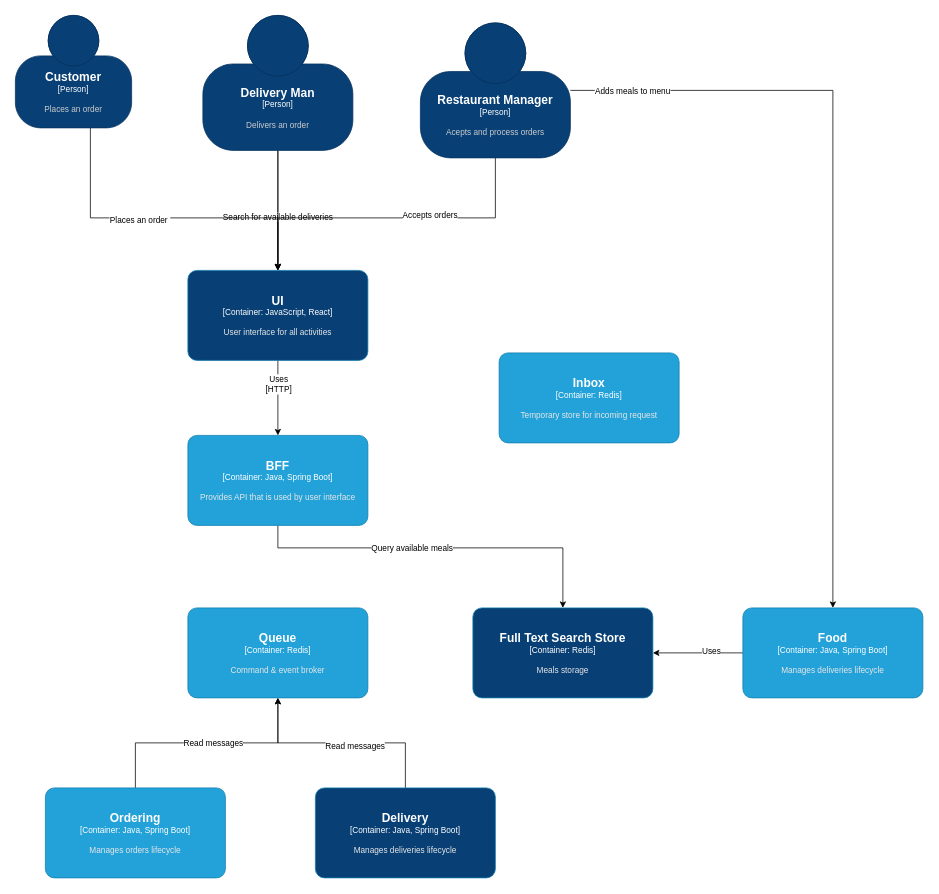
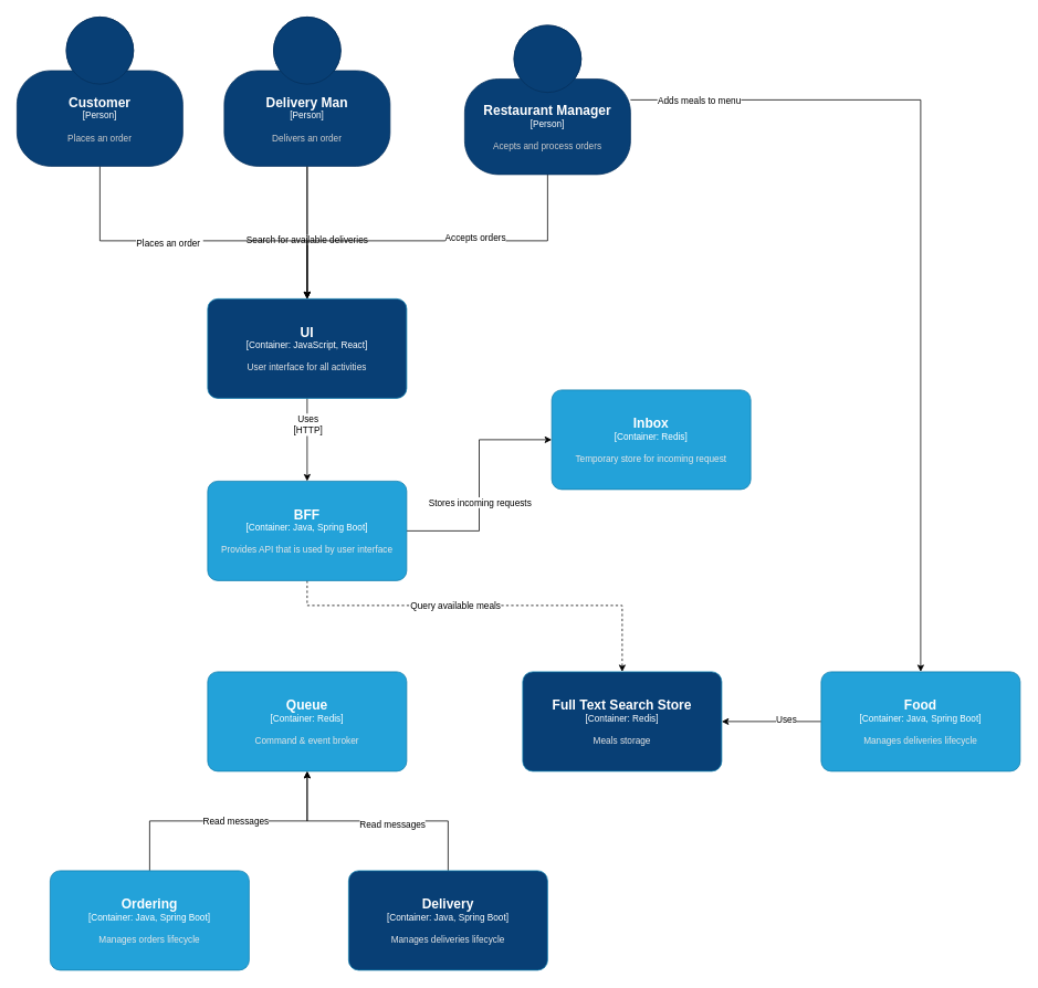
- <mxCell id="6" value="&lt;font style=&quot;font-size: 16px&quot;&gt;&lt;b&gt;Customer&lt;/b&gt;&lt;/font&gt;&lt;div&gt;[Person]&lt;/div&gt;&lt;br&gt;&lt;div&gt;&lt;font style=&quot;font-size: 11px&quot;&gt;&lt;font color=&quot;#cccccc&quot;&gt;Places an order&lt;/font&gt;&lt;/div&gt;" style="html=1;fontSize=11;dashed=0;whiteSpace=wrap;fillColor=#083F75;strokeColor=#06315C;fontColor=#ffffff;shape=mxgraph.c4.person2;align=center;metaEdit=1;points=[[0.5,0,0],[1,0.5,0],[1,0.75,0],[0.75,1,0],[0.5,1,0],[0.25,1,0],[0,0.75,0],[0,0.5,0]];resizable=0;" parent="1" vertex="1"><mxGeometry x="20" y="20" width="155" height="150" as="geometry" /></mxCell>
+ <mxCell id="6" value="&lt;font style=&quot;font-size: 16px&quot;&gt;&lt;b&gt;Customer&lt;/b&gt;&lt;/font&gt;&lt;div&gt;[Person]&lt;/div&gt;&lt;br&gt;&lt;div&gt;&lt;font style=&quot;font-size: 11px&quot;&gt;&lt;font color=&quot;#cccccc&quot;&gt;Places an order&lt;/font&gt;&lt;/div&gt;" style="html=1;fontSize=11;dashed=0;whiteSpace=wrap;fillColor=#083F75;strokeColor=#06315C;fontColor=#ffffff;shape=mxgraph.c4.person2;align=center;metaEdit=1;points=[[0.5,0,0],[1,0.5,0],[1,0.75,0],[0.75,1,0],[0.5,1,0],[0.25,1,0],[0,0.75,0],[0,0.5,0]];resizable=0;" parent="1" vertex="1"><mxGeometry x="20" width="200" height="180" as="geometry" y="20" /></mxCell>
+ <mxCell id="13" style="edgeStyle=orthogonalEdgeStyle;rounded=0;orthogonalLoop=1;jettySize=auto;html=1;entryX=0;entryY=0.5;entryDx=0;entryDy=0;entryPerimeter=0;" edge="1" parent="1" source="17" target="25"><mxGeometry relative="1" as="geometry" /></mxCell>
+ <mxCell id="14" value="Stores incoming requests&amp;nbsp;" style="edgeLabel;html=1;align=center;verticalAlign=middle;resizable=0;points=[];" vertex="1" connectable="0" parent="13"><mxGeometry x="-0.147" y="-3" relative="1" as="geometry"><mxPoint x="-1" as="offset" /></mxGeometry></mxCell>
- <mxCell id="15" style="edgeStyle=orthogonalEdgeStyle;rounded=0;orthogonalLoop=1;jettySize=auto;html=1;" edge="1" parent="1" source="17" target="32"><mxGeometry relative="1" as="geometry"><Array as="points"><mxPoint x="370" y="730" /><mxPoint x="750" y="730" /></Array></mxGeometry></mxCell>
+ <mxCell id="15" style="edgeStyle=orthogonalEdgeStyle;rounded=0;orthogonalLoop=1;jettySize=auto;html=1;dashed=1;" edge="1" parent="1" source="17" target="32"><mxGeometry relative="1" as="geometry"><Array as="points"><mxPoint x="370" y="730" /><mxPoint x="750" y="730" /></Array></mxGeometry></mxCell>
